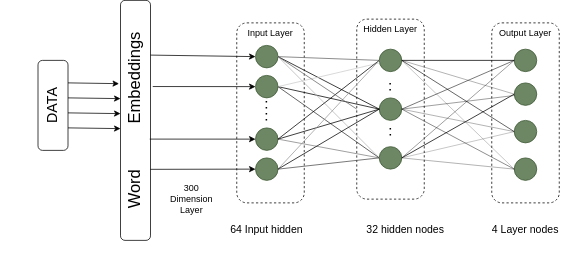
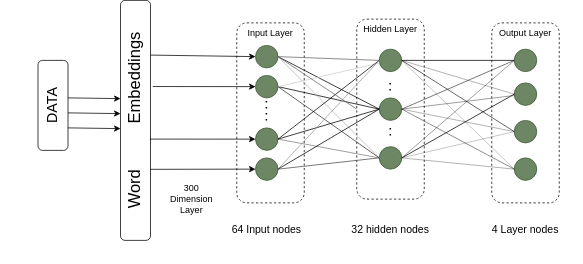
- <mxCell id="5" value="" style="endArrow=classic;html=1;rounded=0;exitX=1;exitY=0.25;exitDx=0;exitDy=0;entryX=0.653;entryY=-0.05;entryDx=0;entryDy=0;entryPerimeter=0;" edge="1" parent="1" source="4" target="3"><mxGeometry width="50" height="50" relative="1" as="geometry"><mxPoint x="370" y="185" as="sourcePoint" /><mxPoint x="160" y="86" as="targetPoint" /></mxGeometry></mxCell>
- <mxCell id="34" value="&lt;font style=&quot;font-size: 14px;&quot;&gt;64 Input hidden&lt;/font&gt;" style="text;html=1;align=center;verticalAlign=middle;whiteSpace=wrap;rounded=0;" vertex="1" parent="1"><mxGeometry x="300" y="275" width="110" height="50" as="geometry" /></mxCell>
+ <mxCell id="34" value="&lt;font style=&quot;font-size: 14px;&quot;&gt;64 Input nodes&lt;/font&gt;" style="text;html=1;align=center;verticalAlign=middle;whiteSpace=wrap;rounded=0;" vertex="1" parent="1"><mxGeometry x="300" y="275" width="110" height="50" as="geometry" /></mxCell>
- <mxCell id="35" value="&lt;font style=&quot;font-size: 14px;&quot;&gt;32 hidden nodes&lt;/font&gt;" style="text;html=1;align=center;verticalAlign=middle;whiteSpace=wrap;rounded=0;" vertex="1" parent="1"><mxGeometry x="485" y="275" width="110" height="50" as="geometry" /></mxCell>
+ <mxCell id="35" value="&lt;font style=&quot;font-size: 14px;&quot;&gt;32 hidden nodes&lt;/font&gt;" style="text;html=1;align=center;verticalAlign=middle;whiteSpace=wrap;rounded=0;" vertex="1" parent="1"><mxGeometry x="465" y="275" width="110" height="50" as="geometry" /></mxCell>
